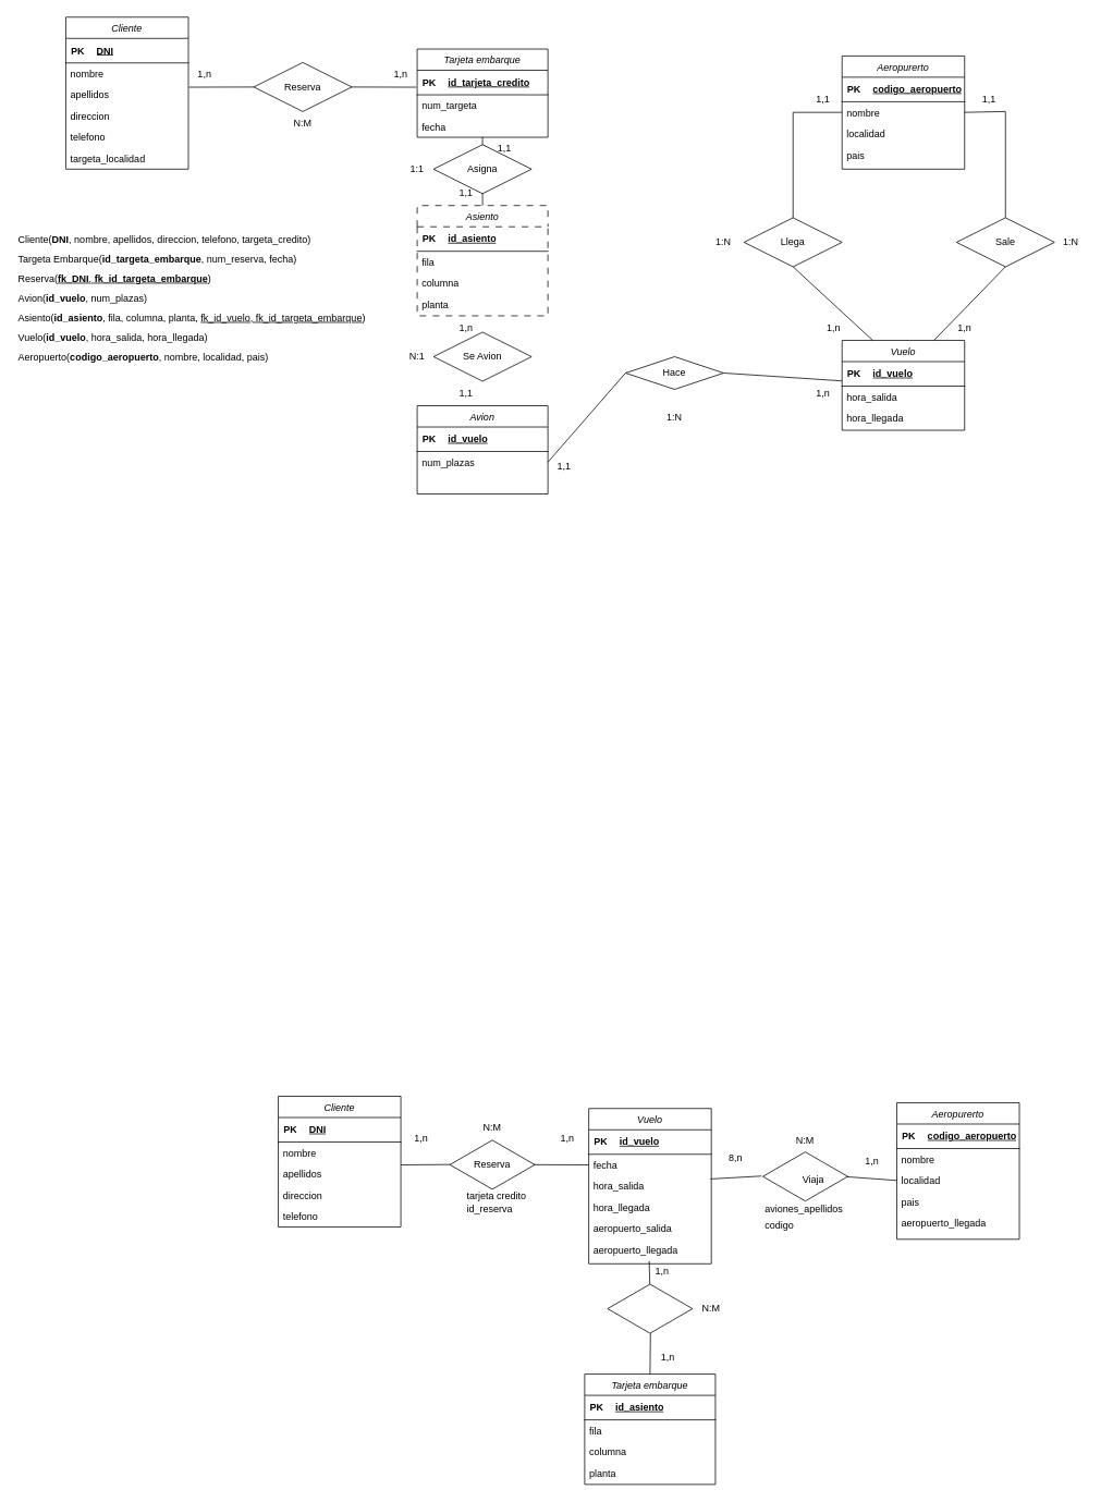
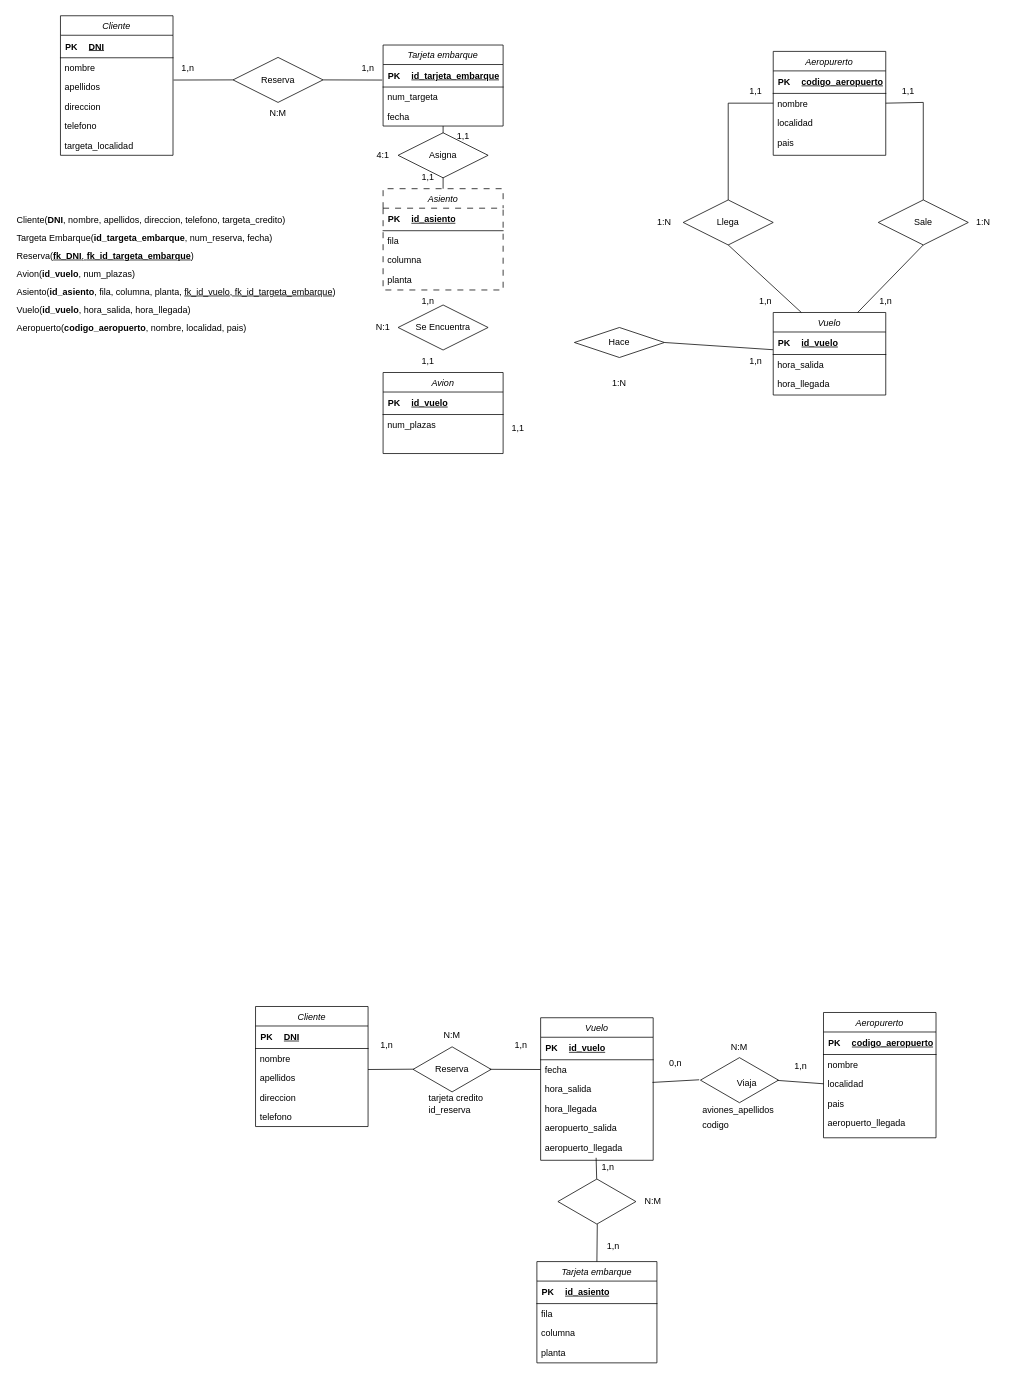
- <mxCell id="83" value="id_tarjeta_credito" style="shape=partialRectangle;connectable=0;fillColor=none;top=0;left=0;bottom=0;right=0;align=left;spacingLeft=6;fontStyle=5;overflow=hidden;whiteSpace=wrap;html=1;" vertex="1" parent="81"><mxGeometry x="30" width="130" height="30" as="geometry"><mxRectangle width="130" height="30" as="alternateBounds" /></mxGeometry></mxCell>
+ <mxCell id="83" value="id_tarjeta_embarque" style="shape=partialRectangle;connectable=0;fillColor=none;top=0;left=0;bottom=0;right=0;align=left;spacingLeft=6;fontStyle=5;overflow=hidden;whiteSpace=wrap;html=1;" vertex="1" parent="81"><mxGeometry x="30" width="130" height="30" as="geometry"><mxRectangle width="130" height="30" as="alternateBounds" /></mxGeometry></mxCell>
- <mxCell id="141" value="1:1" style="text;html=1;strokeColor=none;fillColor=none;align=center;verticalAlign=middle;whiteSpace=wrap;rounded=0;" vertex="1" parent="1"><mxGeometry x="480" y="191" width="60" height="30" as="geometry" /></mxCell>
+ <mxCell id="141" value="4:1" style="text;html=1;strokeColor=none;fillColor=none;align=center;verticalAlign=middle;whiteSpace=wrap;rounded=0;" vertex="1" parent="1"><mxGeometry x="480" y="191" width="60" height="30" as="geometry" /></mxCell>
- <mxCell id="136" value="Se Avion" style="shape=rhombus;perimeter=rhombusPerimeter;whiteSpace=wrap;html=1;align=center;" vertex="1" parent="1"><mxGeometry x="530" y="406" width="120" height="60" as="geometry" /></mxCell>
+ <mxCell id="136" value="Se Encuentra" style="shape=rhombus;perimeter=rhombusPerimeter;whiteSpace=wrap;html=1;align=center;" vertex="1" parent="1"><mxGeometry x="530" y="406" width="120" height="60" as="geometry" /></mxCell>
- <mxCell id="115" value="" style="endArrow=none;html=1;rounded=0;exitX=0;exitY=0.5;exitDx=0;exitDy=0;entryX=1;entryY=0.5;entryDx=0;entryDy=0;" edge="1" parent="1" source="110" target="107"><mxGeometry relative="1" as="geometry"><mxPoint x="600" y="361" as="sourcePoint" /><mxPoint x="670" y="466" as="targetPoint" /></mxGeometry></mxCell>
- <mxCell id="59" value="8,n" style="text;html=1;strokeColor=none;fillColor=none;align=center;verticalAlign=middle;whiteSpace=wrap;rounded=0;" parent="1" vertex="1"><mxGeometry x="870" y="1402.2" width="60" height="30" as="geometry" /></mxCell>
+ <mxCell id="59" value="0,n" style="text;html=1;strokeColor=none;fillColor=none;align=center;verticalAlign=middle;whiteSpace=wrap;rounded=0;" parent="1" vertex="1"><mxGeometry x="870" y="1402.2" width="60" height="30" as="geometry" /></mxCell>
